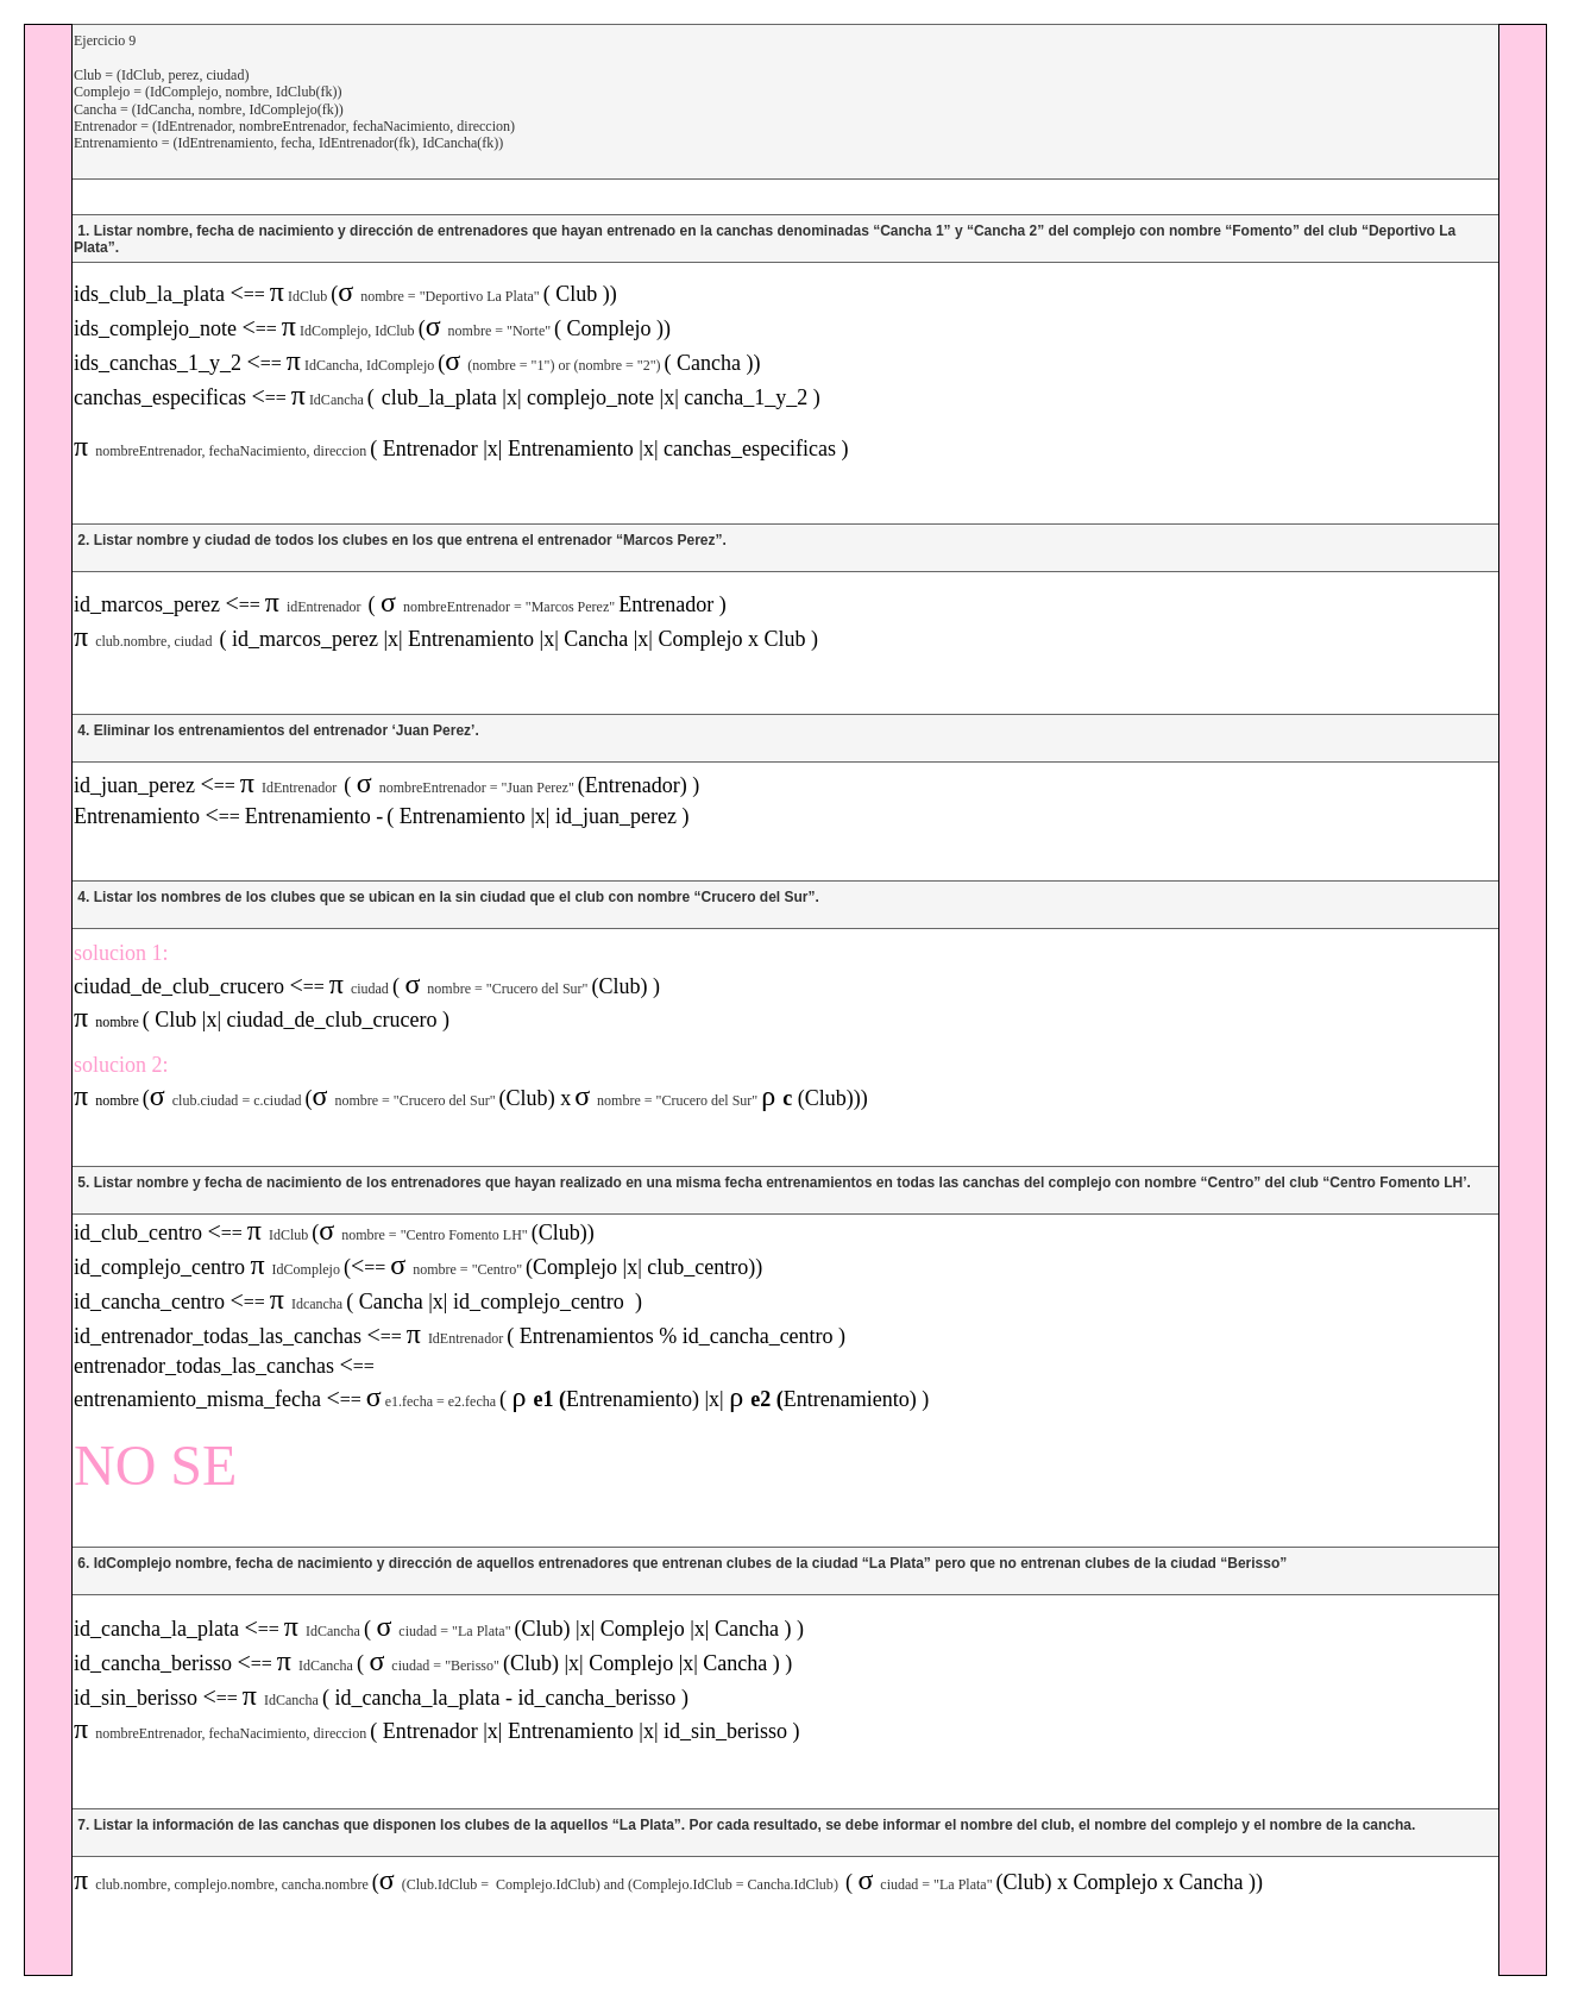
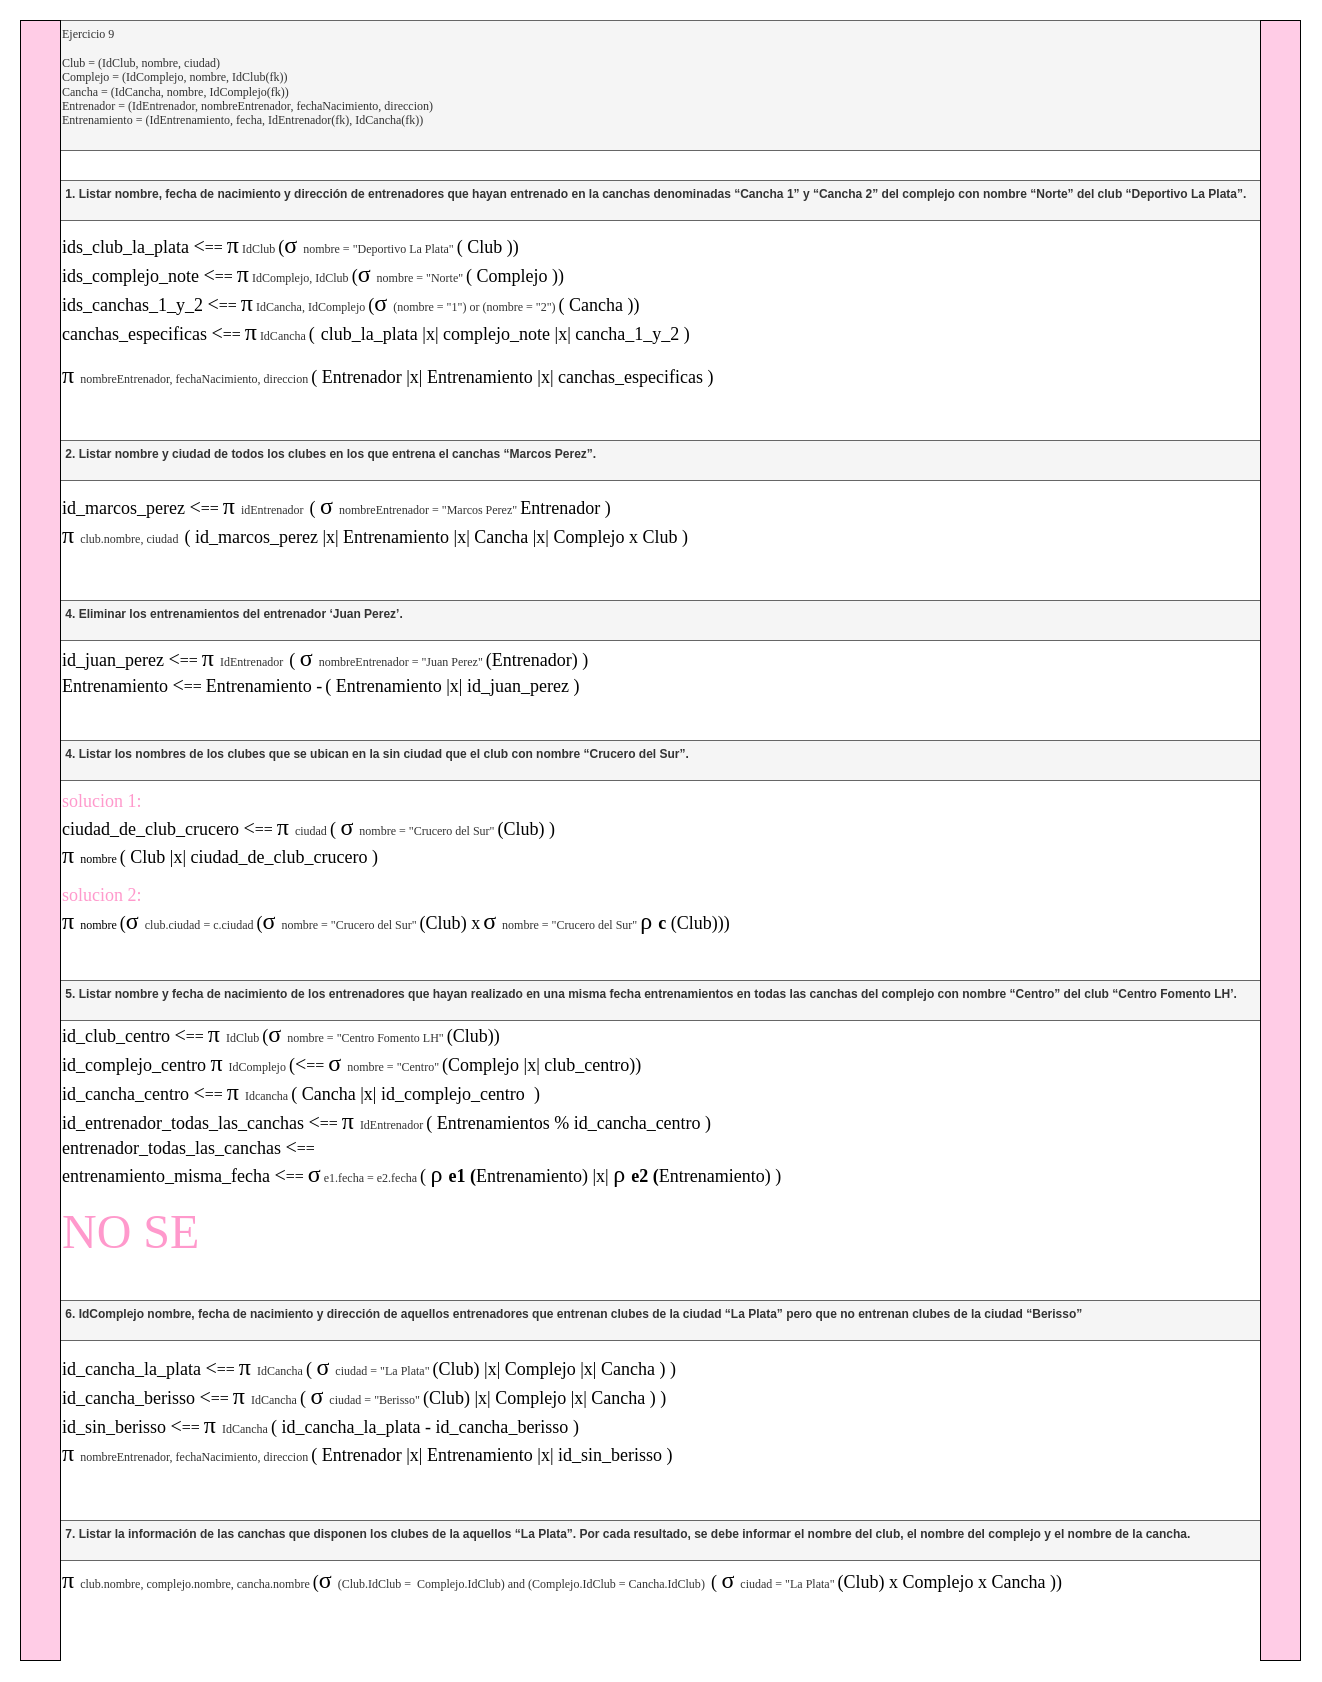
- <mxCell id="2" value="&lt;span style=&quot;font-weight: normal;&quot;&gt;Ejercicio 9&lt;/span&gt;&lt;div&gt;&lt;span style=&quot;font-weight: normal;&quot;&gt;&lt;br&gt; Club = (IdClub, perez, ciudad)&lt;br&gt; Complejo = (IdComplejo, nombre, IdClub(fk))&lt;br&gt; Cancha = (IdCancha, nombre, IdComplejo(fk))&lt;br&gt; Entrenador = (IdEntrenador, nombreEntrenador, fechaNacimiento, direccion)&lt;br&gt; Entrenamiento = (IdEntrenamiento, fecha, IdEntrenador(fk), IdCancha(fk))&lt;/span&gt;&lt;/div&gt;" style="text;whiteSpace=wrap;html=1;fontStyle=1;fillColor=#f5f5f5;strokeColor=#666666;fontColor=#333333;align=left;fontFamily=Comic Sans MS;" vertex="1" parent="1"><mxGeometry x="60" y="20" width="1200" height="130" as="geometry" /></mxCell>
+ <mxCell id="2" value="&lt;span style=&quot;font-weight: normal;&quot;&gt;Ejercicio 9&lt;/span&gt;&lt;div&gt;&lt;span style=&quot;font-weight: normal;&quot;&gt;&lt;br&gt; Club = (IdClub, nombre, ciudad)&lt;br&gt; Complejo = (IdComplejo, nombre, IdClub(fk))&lt;br&gt; Cancha = (IdCancha, nombre, IdComplejo(fk))&lt;br&gt; Entrenador = (IdEntrenador, nombreEntrenador, fechaNacimiento, direccion)&lt;br&gt; Entrenamiento = (IdEntrenamiento, fecha, IdEntrenador(fk), IdCancha(fk))&lt;/span&gt;&lt;/div&gt;" style="text;whiteSpace=wrap;html=1;fontStyle=1;fillColor=#f5f5f5;strokeColor=#666666;fontColor=#333333;align=left;fontFamily=Comic Sans MS;" vertex="1" parent="1"><mxGeometry x="60" y="20" width="1200" height="130" as="geometry" /></mxCell>
- <mxCell id="3" value="&lt;b&gt;&amp;nbsp;1. Listar nombre, fecha de nacimiento y dirección de entrenadores que hayan entrenado en la canchas denominadas “Cancha 1” y “Cancha 2” del complejo con nombre “Fomento” del club “Deportivo La Plata”.&lt;/b&gt;" style="text;whiteSpace=wrap;html=1;fillColor=#f5f5f5;fontColor=#333333;strokeColor=#666666;" vertex="1" parent="1"><mxGeometry x="60" y="180" width="1200" height="40" as="geometry" /></mxCell>
+ <mxCell id="3" value="&lt;b&gt;&amp;nbsp;1. Listar nombre, fecha de nacimiento y dirección de entrenadores que hayan entrenado en la canchas denominadas “Cancha 1” y “Cancha 2” del complejo con nombre “Norte” del club “Deportivo La Plata”.&lt;/b&gt;" style="text;whiteSpace=wrap;html=1;fillColor=#f5f5f5;fontColor=#333333;strokeColor=#666666;" vertex="1" parent="1"><mxGeometry x="60" y="180" width="1200" height="40" as="geometry" /></mxCell>
- <mxCell id="5" value="&lt;b&gt;&amp;nbsp;2. Listar nombre y ciudad de todos los clubes en los que entrena el entrenador “Marcos Perez”.&lt;/b&gt;" style="text;whiteSpace=wrap;html=1;fillColor=#f5f5f5;fontColor=#333333;strokeColor=#666666;" vertex="1" parent="1"><mxGeometry x="60" y="440" width="1200" height="40" as="geometry" /></mxCell>
+ <mxCell id="5" value="&lt;b&gt;&amp;nbsp;2. Listar nombre y ciudad de todos los clubes en los que entrena el canchas “Marcos Perez”.&lt;/b&gt;" style="text;whiteSpace=wrap;html=1;fillColor=#f5f5f5;fontColor=#333333;strokeColor=#666666;" vertex="1" parent="1"><mxGeometry x="60" y="440" width="1200" height="40" as="geometry" /></mxCell>
